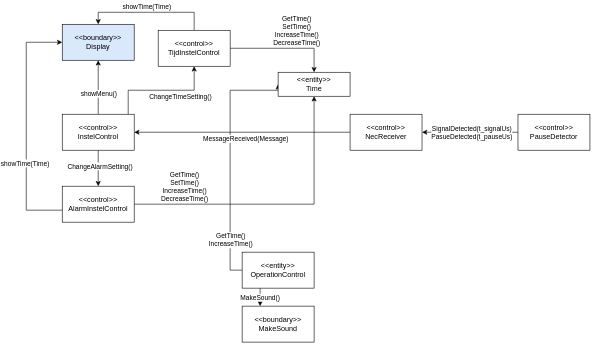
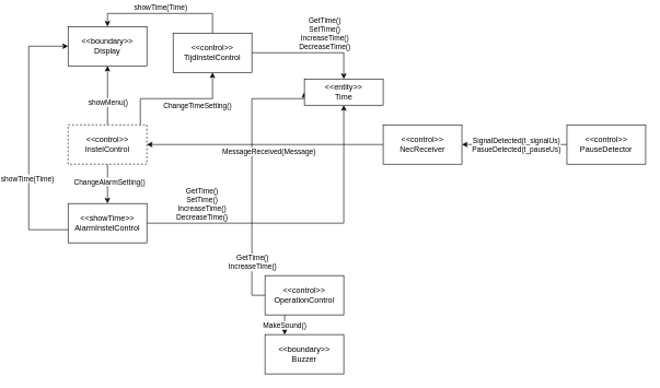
- <mxCell id="23" value="&amp;lt;&amp;lt;boundary&amp;gt;&amp;gt;&lt;div&gt;Display&lt;/div&gt;" style="rounded=0;whiteSpace=wrap;html=1;fillColor=#dae8fc;" parent="1" vertex="1"><mxGeometry x="80" width="120" height="60" as="geometry" y="40" /></mxCell>
+ <mxCell id="23" value="&amp;lt;&amp;lt;boundary&amp;gt;&amp;gt;&lt;div&gt;Display&lt;/div&gt;" style="rounded=0;whiteSpace=wrap;html=1;" parent="1" vertex="1"><mxGeometry x="80" width="120" height="60" as="geometry" y="40" /></mxCell>
- <mxCell id="13" value="&amp;lt;&amp;lt;control&amp;gt;&amp;gt;&lt;div&gt;InstelControl&lt;/div&gt;" style="rounded=0;whiteSpace=wrap;html=1;" parent="1" vertex="1"><mxGeometry x="80" y="190" width="120" height="60" as="geometry" /></mxCell>
+ <mxCell id="13" value="&amp;lt;&amp;lt;control&amp;gt;&amp;gt;&lt;div&gt;InstelControl&lt;/div&gt;" style="rounded=0;whiteSpace=wrap;html=1;dashed=1;" parent="1" vertex="1"><mxGeometry x="80" y="190" width="120" height="60" as="geometry" /></mxCell>
- <mxCell id="22" value="&amp;lt;&amp;lt;control&amp;gt;&amp;gt;&lt;div&gt;AlarmInstelControl&lt;/div&gt;" style="rounded=0;whiteSpace=wrap;html=1;" parent="1" vertex="1"><mxGeometry x="80" y="310" width="120" height="60" as="geometry" /></mxCell>
+ <mxCell id="22" value="&amp;lt;&amp;lt;showTime&amp;gt;&amp;gt;&lt;div&gt;AlarmInstelControl&lt;/div&gt;" style="rounded=0;whiteSpace=wrap;html=1;" parent="1" vertex="1"><mxGeometry x="80" y="310" width="120" height="60" as="geometry" /></mxCell>
- <mxCell id="6" value="&amp;lt;&amp;lt;entity&amp;gt;&amp;gt;&lt;div&gt;OperationControl&lt;/div&gt;" style="rounded=0;whiteSpace=wrap;html=1;" parent="1" vertex="1"><mxGeometry x="380" y="420" width="120" height="60" as="geometry" /></mxCell>
+ <mxCell id="6" value="&amp;lt;&amp;lt;control&amp;gt;&amp;gt;&lt;div&gt;OperationControl&lt;/div&gt;" style="rounded=0;whiteSpace=wrap;html=1;" parent="1" vertex="1"><mxGeometry x="380" y="420" width="120" height="60" as="geometry" /></mxCell>
- <mxCell id="24" value="&amp;lt;&amp;lt;boundary&amp;gt;&amp;gt;&lt;div&gt;MakeSound&lt;/div&gt;" style="rounded=0;whiteSpace=wrap;html=1;" parent="1" vertex="1"><mxGeometry x="380" y="510" width="120" height="60" as="geometry" /></mxCell>
+ <mxCell id="24" value="&amp;lt;&amp;lt;boundary&amp;gt;&amp;gt;&lt;div&gt;Buzzer&lt;/div&gt;" style="rounded=0;whiteSpace=wrap;html=1;" parent="1" vertex="1"><mxGeometry x="380" y="510" width="120" height="60" as="geometry" /></mxCell>
